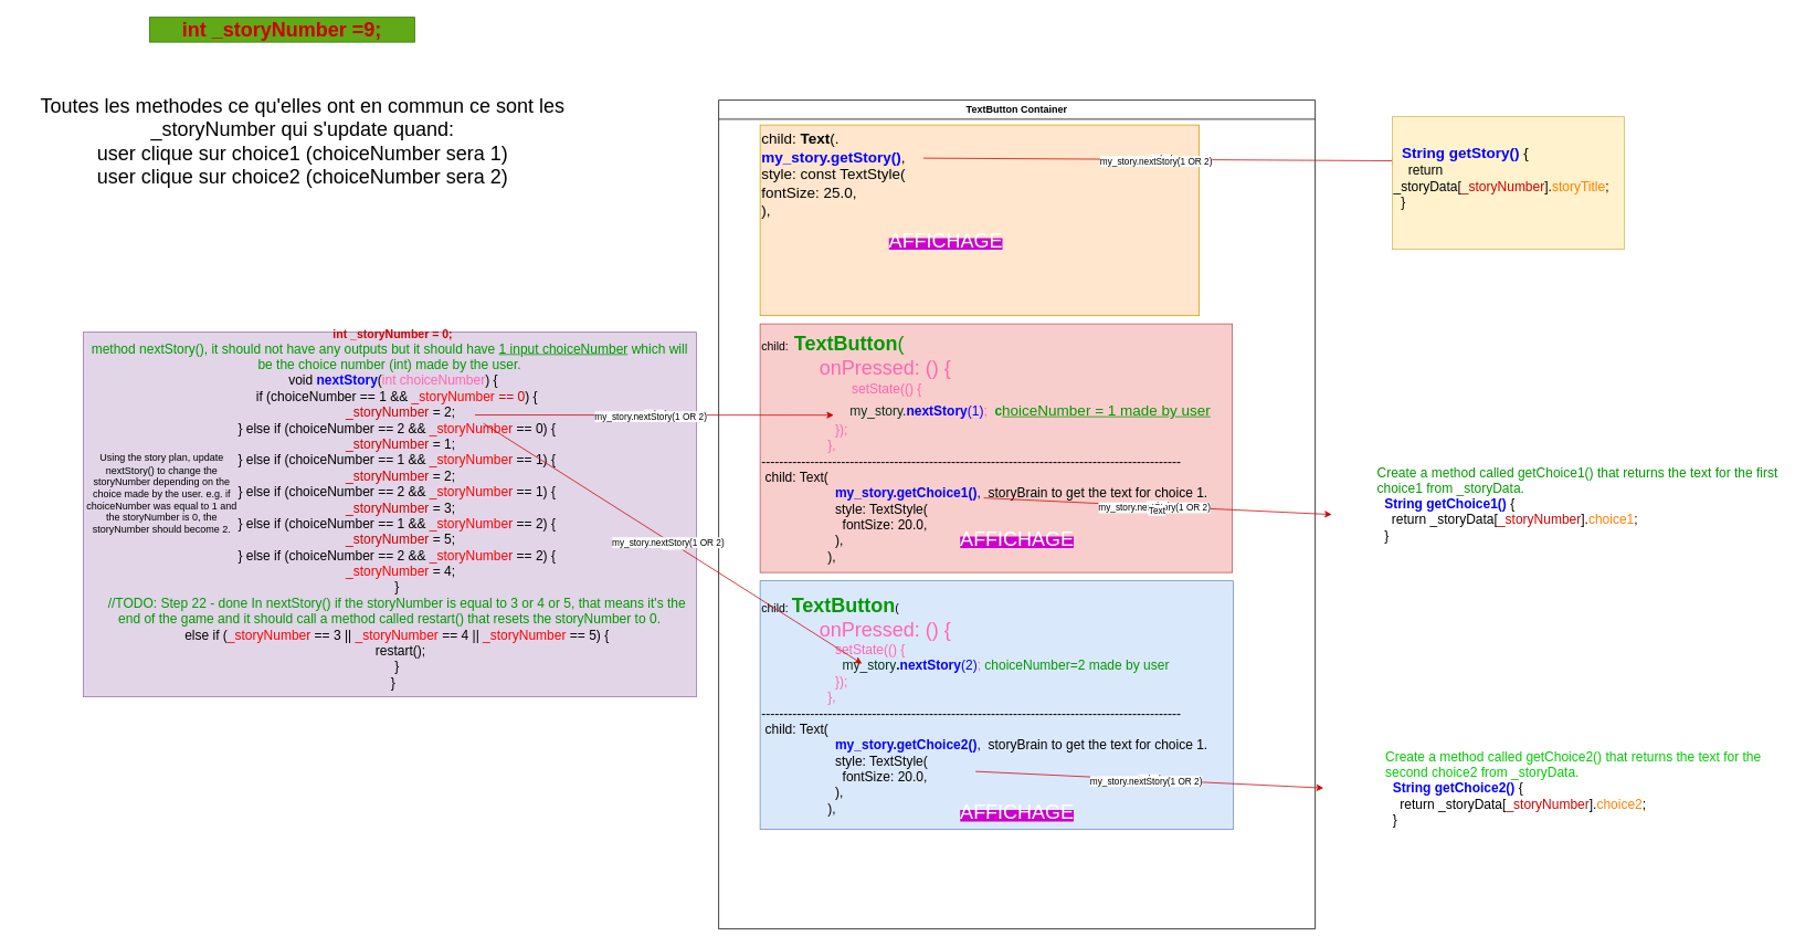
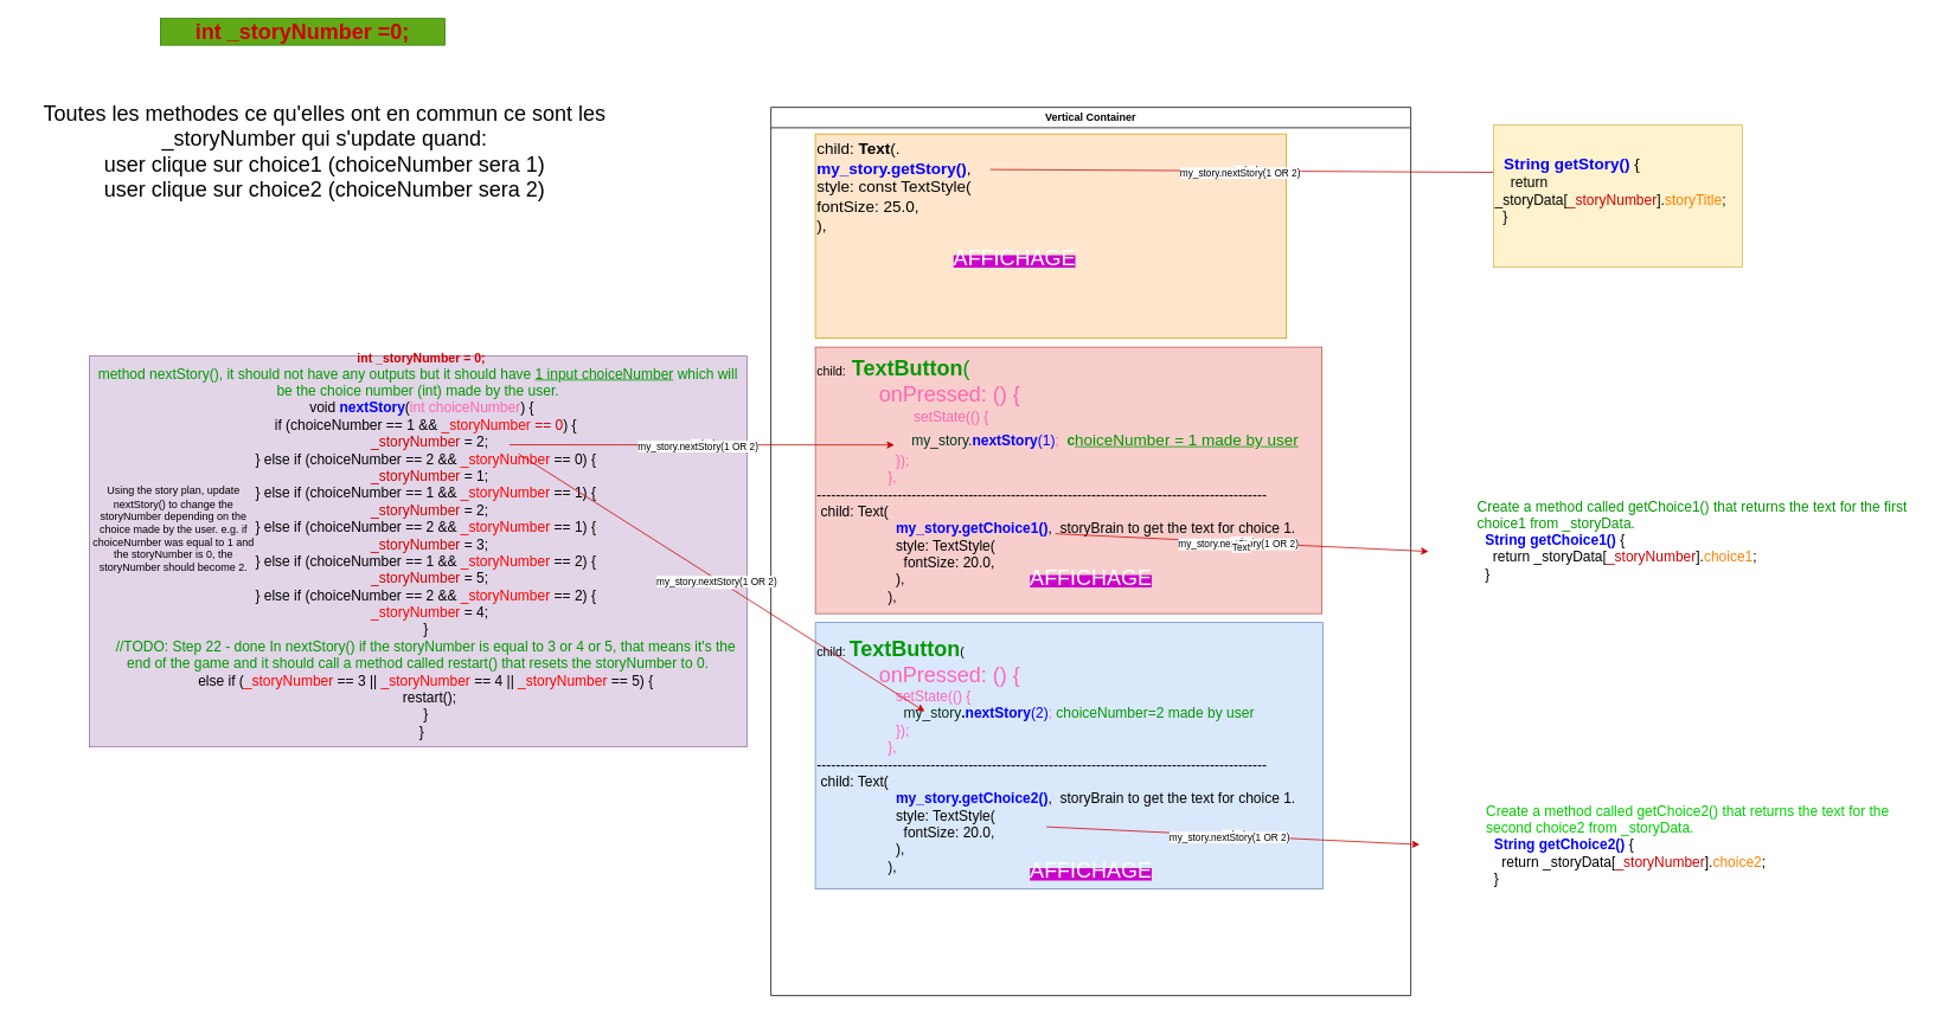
- <mxCell id="24" value="&lt;b&gt;&lt;font style=&quot;font-size: 24px;&quot; color=&quot;#cc0000&quot;&gt;int _storyNumber =9;&lt;/font&gt;&lt;/b&gt;" style="text;strokeColor=#2D7600;align=center;fillColor=#60a917;html=1;verticalAlign=middle;whiteSpace=wrap;rounded=0;fontColor=#ffffff;" vertex="1" parent="1"><mxGeometry x="180" y="20" width="320" height="30" as="geometry" /></mxCell>
+ <mxCell id="24" value="&lt;b&gt;&lt;font style=&quot;font-size: 24px;&quot; color=&quot;#cc0000&quot;&gt;int _storyNumber =0;&lt;/font&gt;&lt;/b&gt;" style="text;strokeColor=#2D7600;align=center;fillColor=#60a917;html=1;verticalAlign=middle;whiteSpace=wrap;rounded=0;fontColor=#ffffff;" vertex="1" parent="1"><mxGeometry x="180" y="20" width="320" height="30" as="geometry" /></mxCell>
- <mxCell id="2" value="TextButton Container" style="swimlane;whiteSpace=wrap;html=1;" vertex="1" parent="1"><mxGeometry x="867" y="120" width="720" height="1000" as="geometry" /></mxCell>
+ <mxCell id="2" value="Vertical Container" style="swimlane;whiteSpace=wrap;html=1;" vertex="1" parent="1"><mxGeometry x="867" y="120" width="720" height="1000" as="geometry" /></mxCell>
